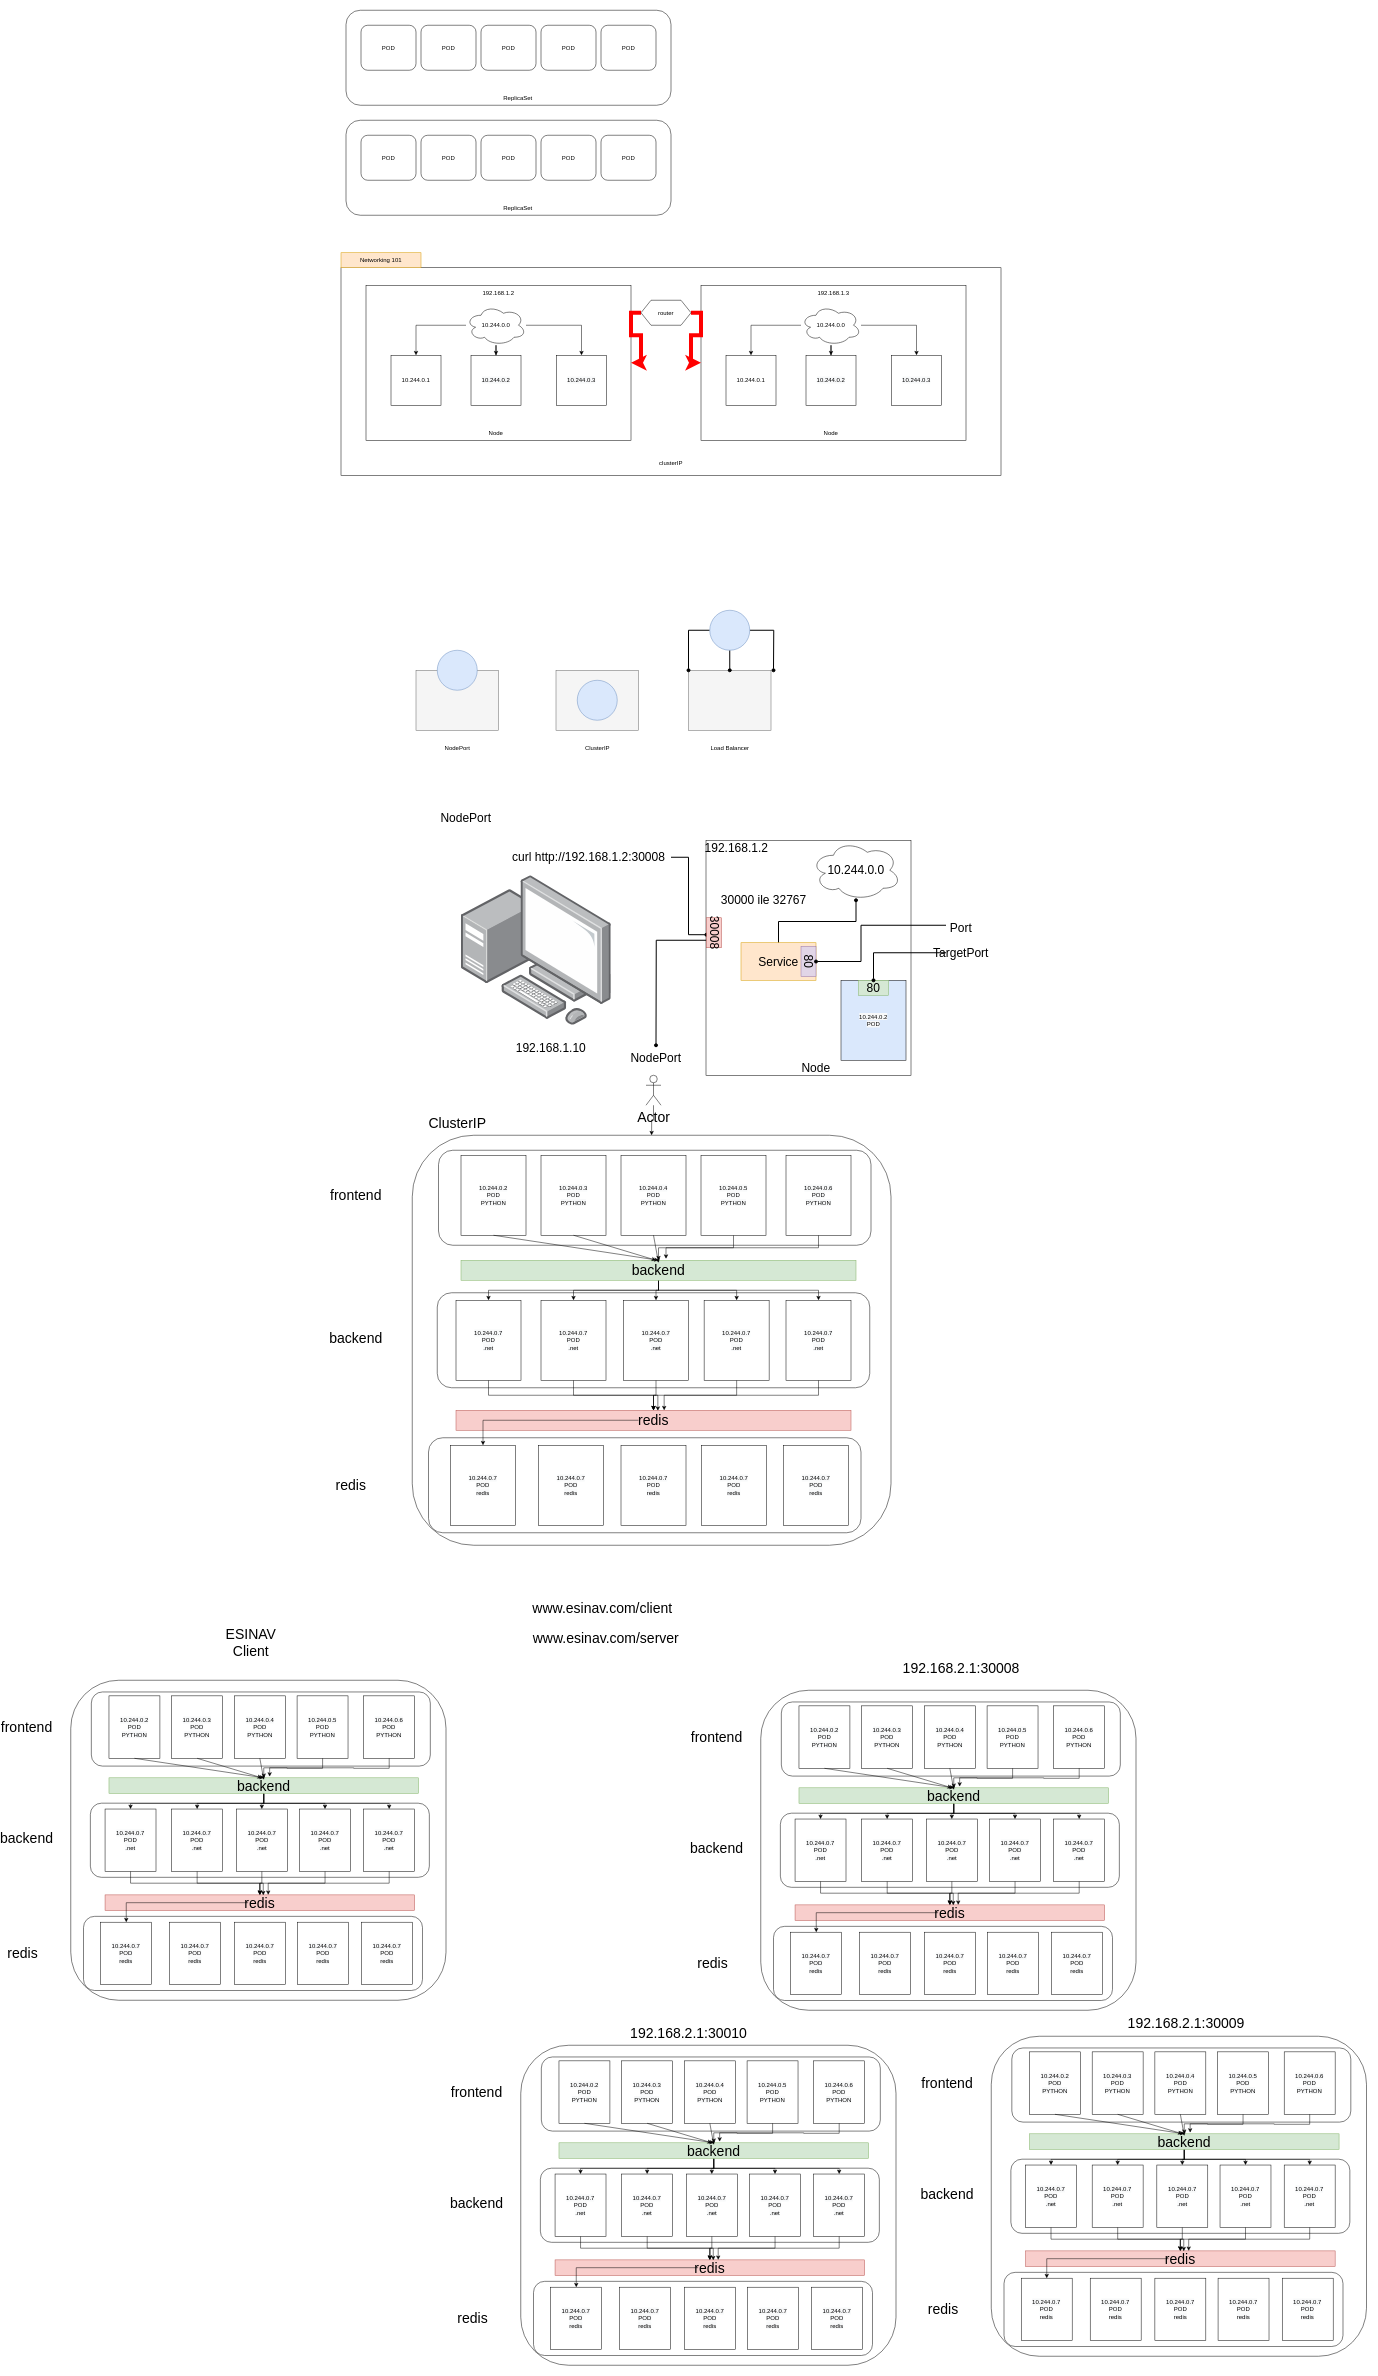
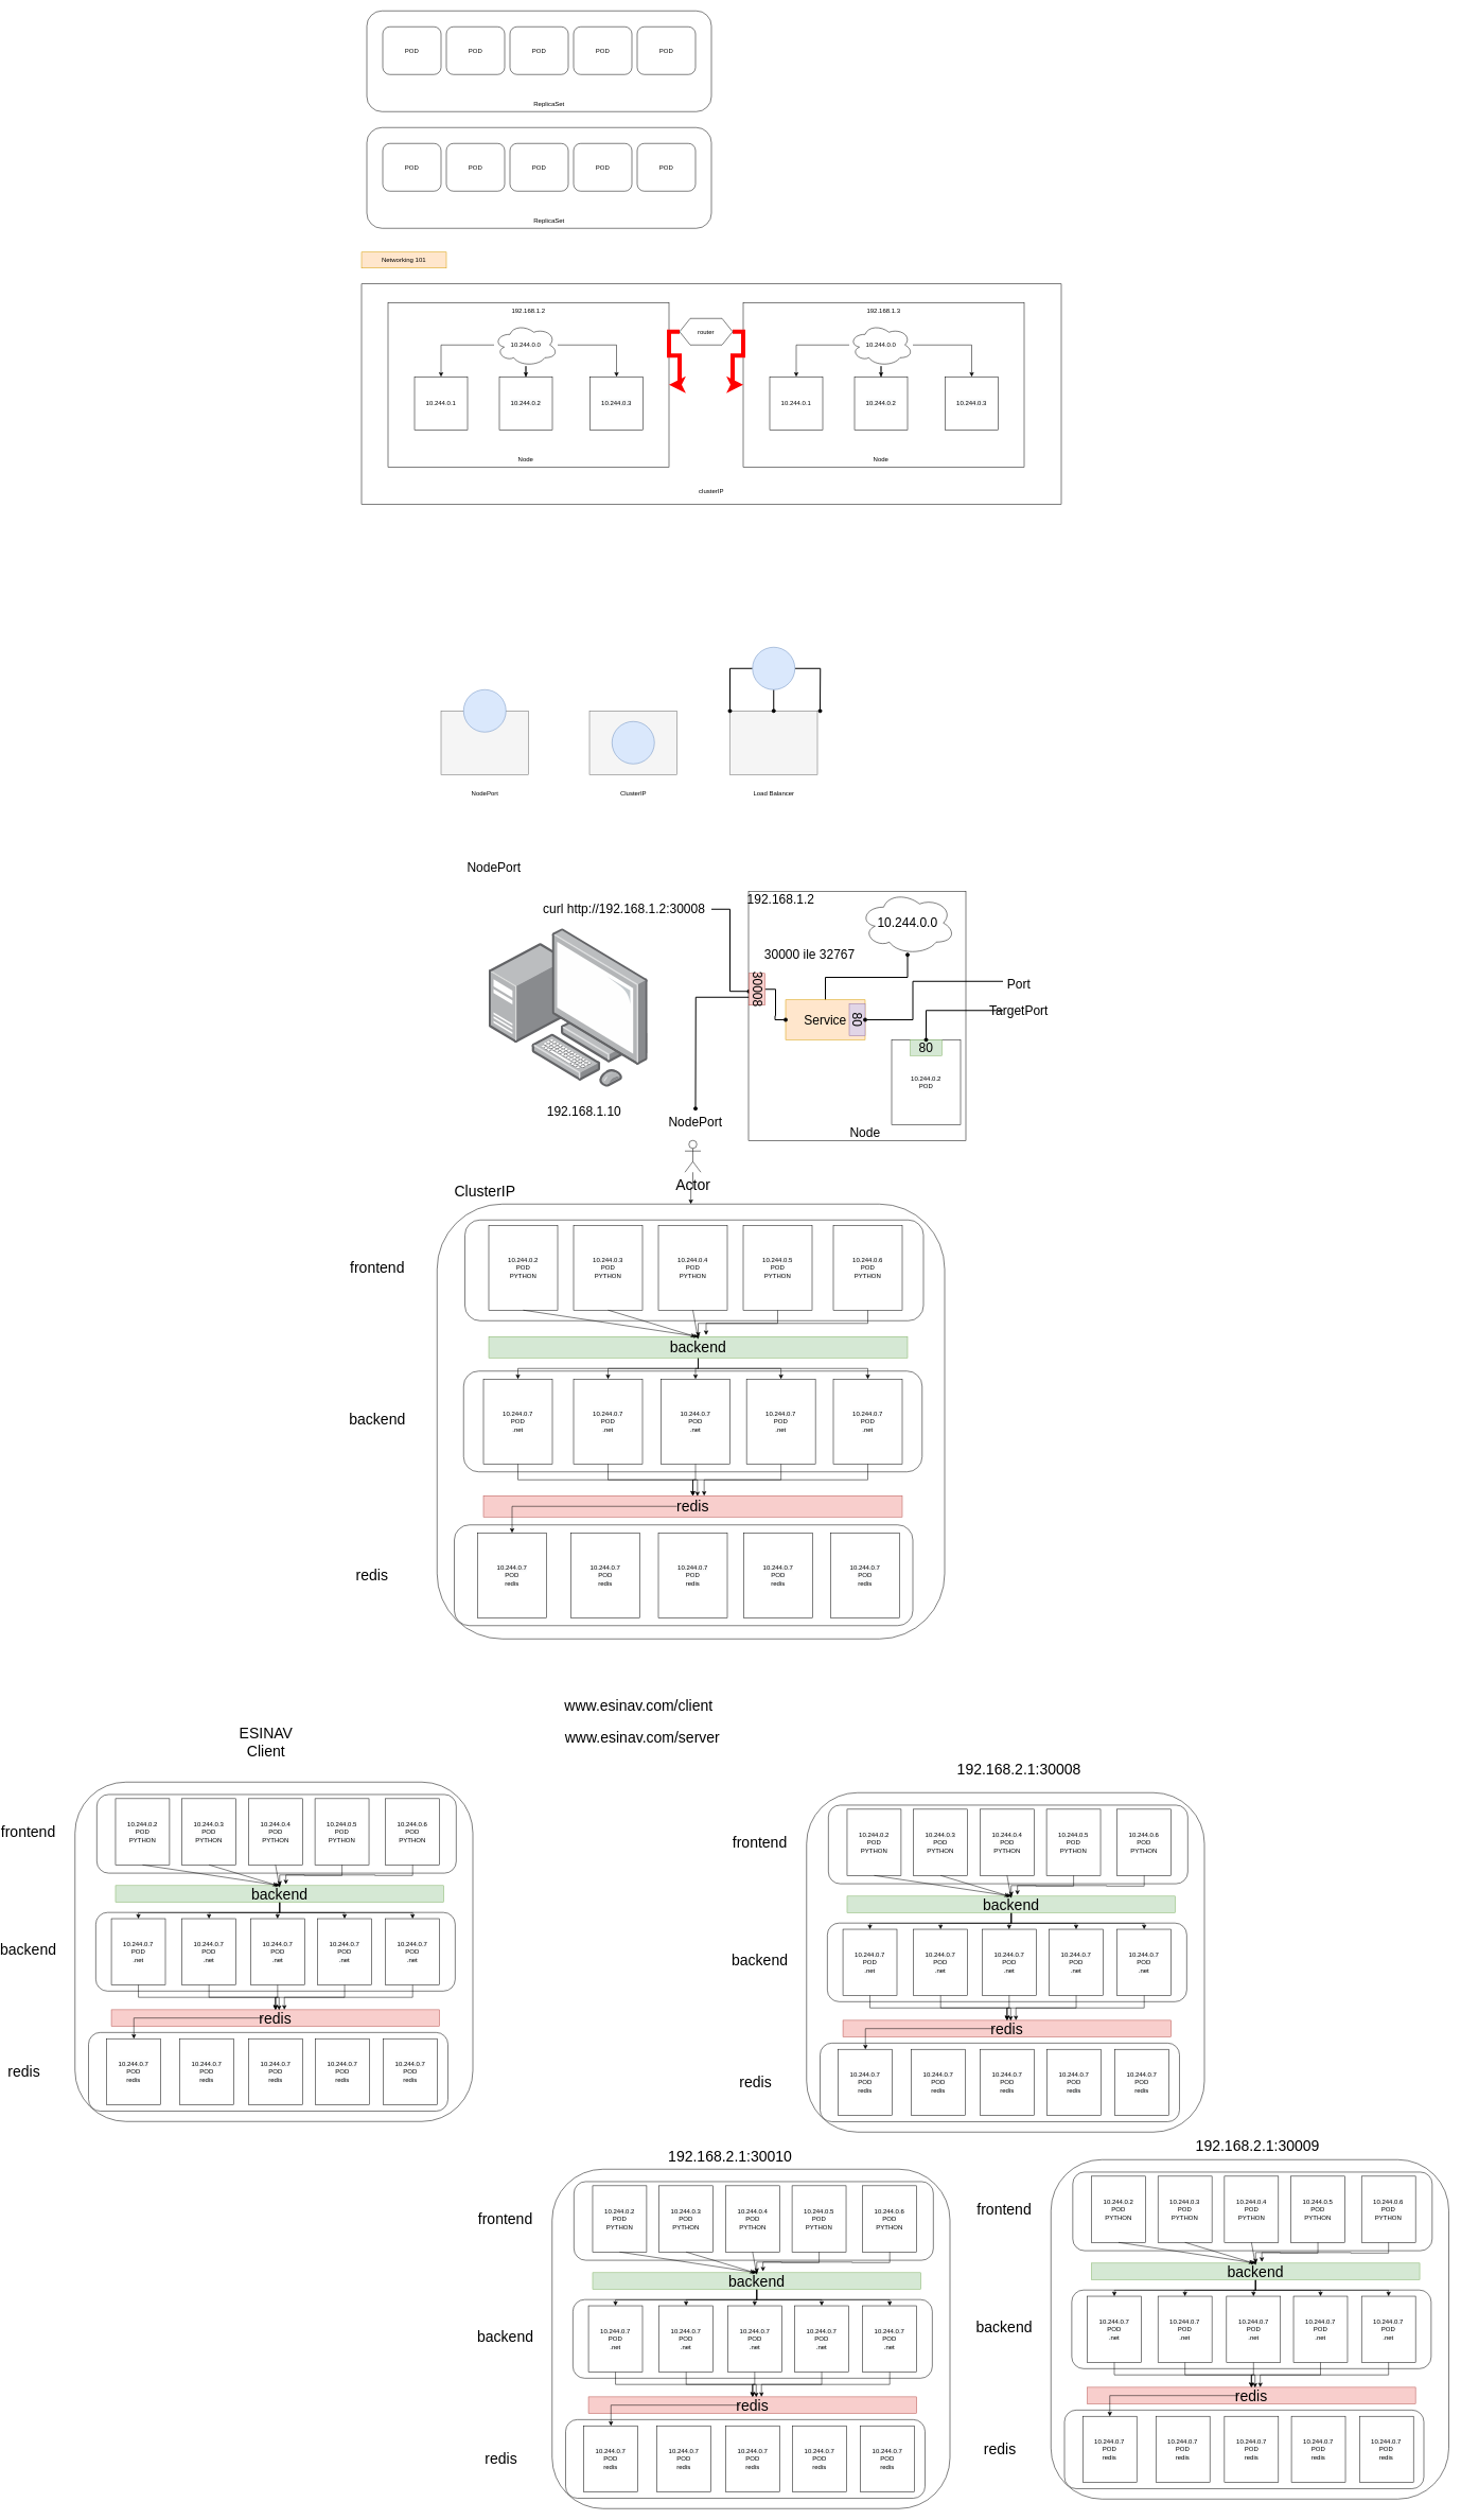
- <mxCell id="45" value="Networking 101" style="text;html=1;strokeColor=#d79b00;fillColor=#ffe6cc;align=center;verticalAlign=middle;whiteSpace=wrap;rounded=0;" parent="1" vertex="1"><mxGeometry x="680" y="505" width="160" height="30" as="geometry" /></mxCell>
+ <mxCell id="45" value="Networking 101" style="text;html=1;strokeColor=#d79b00;fillColor=#ffe6cc;align=center;verticalAlign=middle;whiteSpace=wrap;rounded=0;" parent="1" vertex="1"><mxGeometry x="680" y="475" width="160" height="30" as="geometry" /></mxCell>
+ <mxCell id="70" style="edgeStyle=orthogonalEdgeStyle;rounded=0;orthogonalLoop=1;jettySize=auto;html=1;entryX=0;entryY=0.5;entryDx=0;entryDy=0;fontSize=24;endArrow=oval;endFill=1;strokeColor=#000000;strokeWidth=2;" parent="1" source="71" target="66" edge="1"><mxGeometry relative="1" as="geometry" /></mxCell>
- <mxCell id="59" value="&lt;span style=&quot;color: rgb(0, 0, 0); font-family: Helvetica; font-size: 12px; font-style: normal; font-variant-ligatures: normal; font-variant-caps: normal; font-weight: 400; letter-spacing: normal; orphans: 2; text-align: center; text-indent: 0px; text-transform: none; widows: 2; word-spacing: 0px; -webkit-text-stroke-width: 0px; background-color: rgb(248, 249, 250); text-decoration-thickness: initial; text-decoration-style: initial; text-decoration-color: initial; float: none; display: inline !important;&quot;&gt;10.244.0.2&lt;br&gt;POD&lt;br&gt;&lt;/span&gt;" style="rounded=0;whiteSpace=wrap;html=1;fillColor=#dae8fc;" parent="1" vertex="1"><mxGeometry x="1680" y="1960" width="130" height="160" as="geometry" /></mxCell>
+ <mxCell id="59" value="&lt;span style=&quot;color: rgb(0, 0, 0); font-family: Helvetica; font-size: 12px; font-style: normal; font-variant-ligatures: normal; font-variant-caps: normal; font-weight: 400; letter-spacing: normal; orphans: 2; text-align: center; text-indent: 0px; text-transform: none; widows: 2; word-spacing: 0px; -webkit-text-stroke-width: 0px; background-color: rgb(248, 249, 250); text-decoration-thickness: initial; text-decoration-style: initial; text-decoration-color: initial; float: none; display: inline !important;&quot;&gt;10.244.0.2&lt;br&gt;POD&lt;br&gt;&lt;/span&gt;" style="rounded=0;whiteSpace=wrap;html=1;" parent="1" vertex="1"><mxGeometry x="1680" y="1960" width="130" height="160" as="geometry" /></mxCell>
